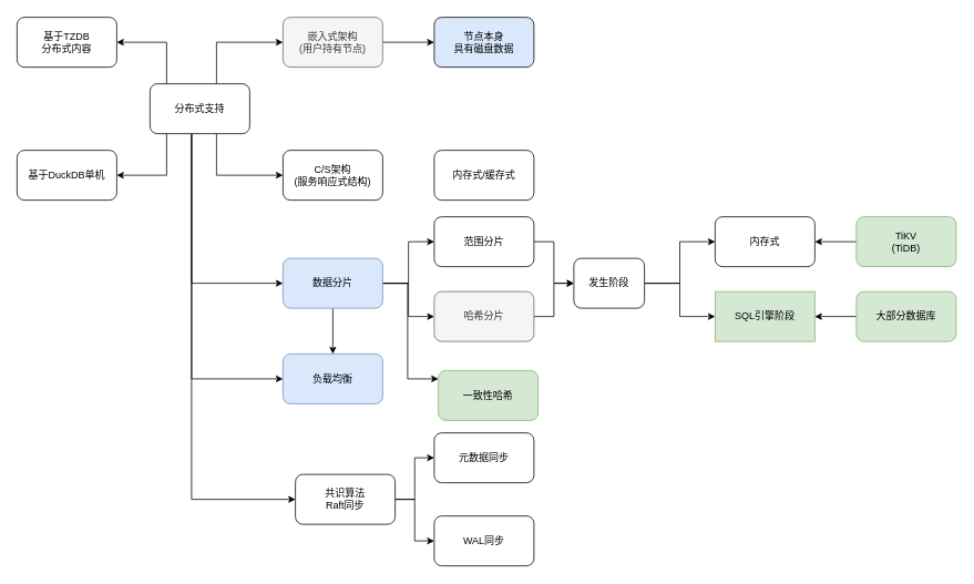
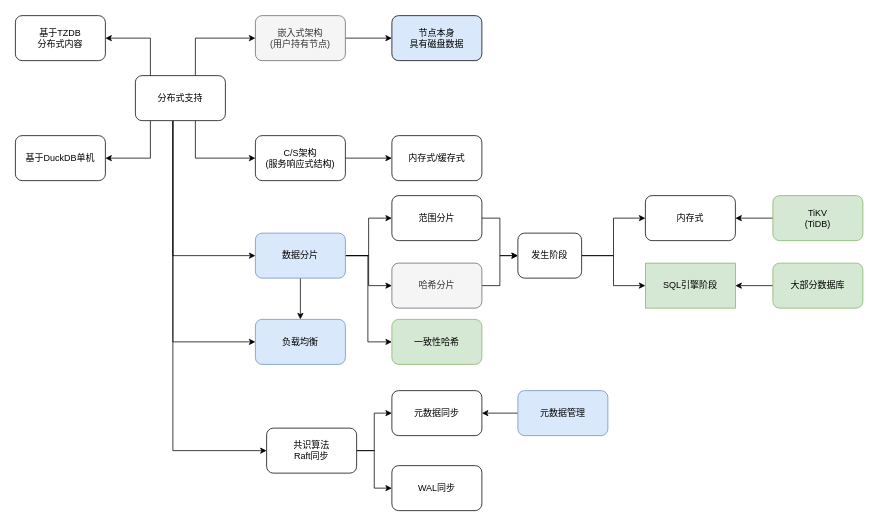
+ <mxCell id="13" style="edgeStyle=orthogonalEdgeStyle;rounded=0;orthogonalLoop=1;jettySize=auto;html=1;fontFamily=Helvetica;fontSize=12;fontColor=default;" parent="1" source="14" target="39" edge="1"><mxGeometry relative="1" as="geometry" /></mxCell>
- <mxCell id="28" value="一致性哈希" style="rounded=1;whiteSpace=wrap;html=1;fillColor=#d5e8d4;strokeColor=#82b366;" parent="1" vertex="1"><mxGeometry x="527" y="445" width="120" height="60" as="geometry" /></mxCell>
+ <mxCell id="28" value="一致性哈希" style="rounded=1;whiteSpace=wrap;html=1;fillColor=#d5e8d4;strokeColor=#82b366;" parent="1" vertex="1"><mxGeometry x="522" y="425" width="120" height="60" as="geometry" /></mxCell>
+ <mxCell id="19" style="edgeStyle=orthogonalEdgeStyle;rounded=0;orthogonalLoop=1;jettySize=auto;html=1;fontFamily=Helvetica;fontSize=12;fontColor=default;" parent="1" source="20" target="18" edge="1"><mxGeometry relative="1" as="geometry" /></mxCell>
+ <mxCell id="20" value="元数据管理" style="rounded=1;whiteSpace=wrap;html=1;fillColor=#dae8fc;strokeColor=#6c8ebf;" parent="1" vertex="1"><mxGeometry x="690" y="520" width="120" height="60" as="geometry" /></mxCell>
